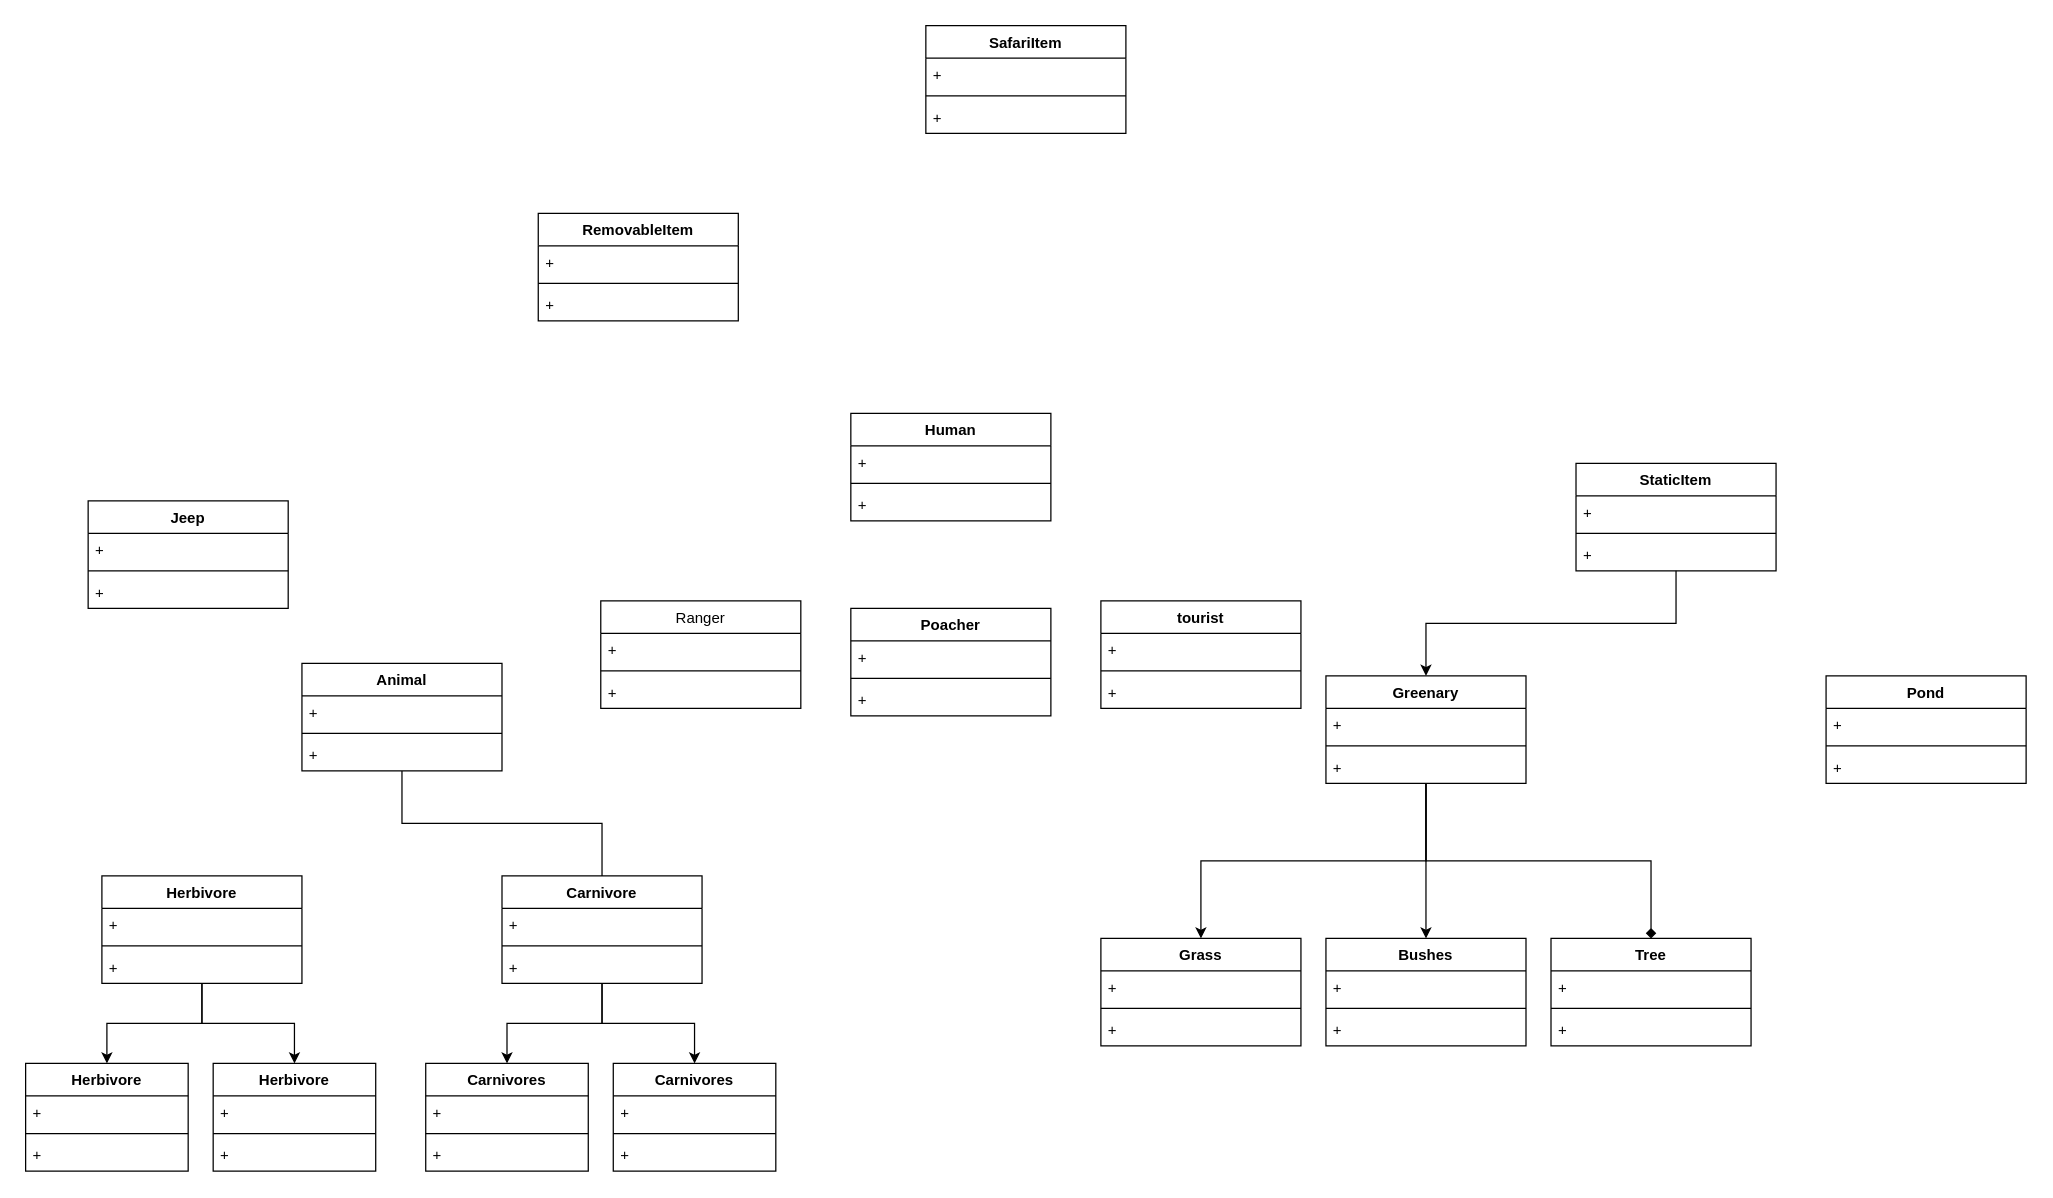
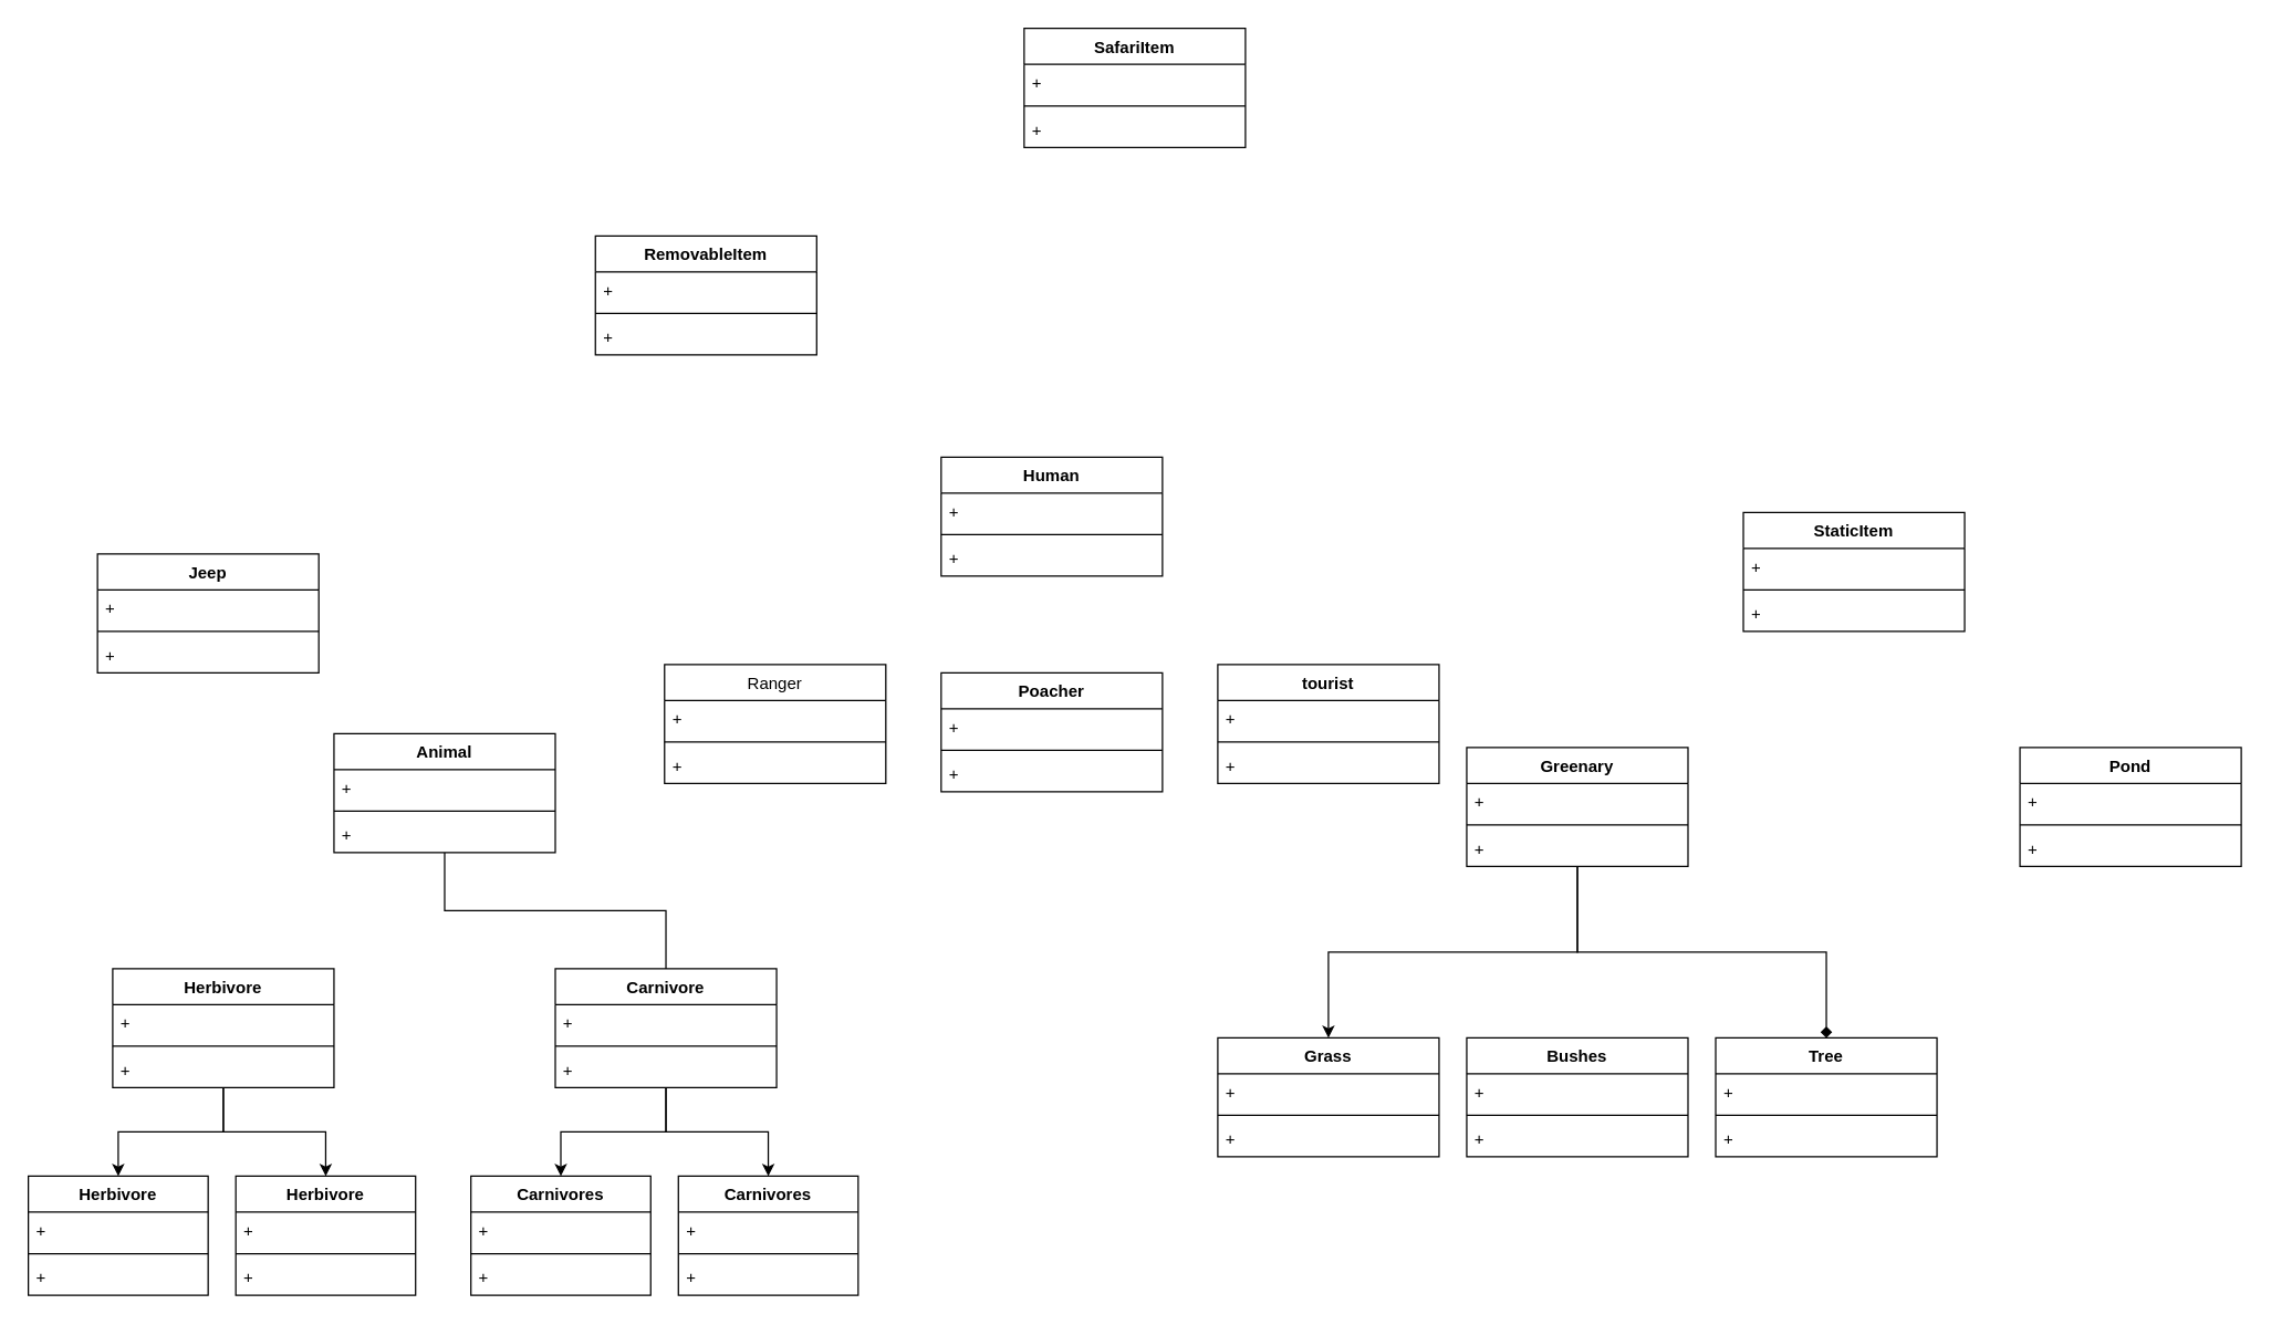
- <mxCell id="35" style="edgeStyle=orthogonalEdgeStyle;rounded=0;orthogonalLoop=1;jettySize=auto;html=1;exitX=0.5;exitY=1;exitDx=0;exitDy=0;entryX=0.5;entryY=0;entryDx=0;entryDy=0;" edge="1" parent="1" source="36" target="43"><mxGeometry relative="1" as="geometry" /></mxCell>
- <mxCell id="40" style="edgeStyle=orthogonalEdgeStyle;rounded=0;orthogonalLoop=1;jettySize=auto;html=1;entryX=0.5;entryY=0;entryDx=0;entryDy=0;" edge="1" parent="1" source="43" target="59"><mxGeometry relative="1" as="geometry" /></mxCell>
